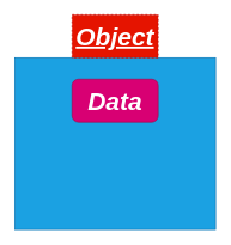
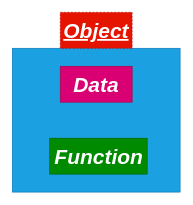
- <mxCell id="3" value="&lt;b&gt;&lt;i&gt;&lt;font style=&quot;font-size: 35px;&quot;&gt;Data&lt;/font&gt;&lt;/i&gt;&lt;/b&gt;" style="whiteSpace=wrap;html=1;fillColor=#d80073;fontColor=#ffffff;strokeColor=#A50040;rounded=1;" vertex="1" parent="1"><mxGeometry x="100" y="110" width="120" height="60" as="geometry" /></mxCell>
+ <mxCell id="3" value="&lt;b&gt;&lt;i&gt;&lt;font style=&quot;font-size: 35px;&quot;&gt;Data&lt;/font&gt;&lt;/i&gt;&lt;/b&gt;" style="rounded=0;whiteSpace=wrap;html=1;fillColor=#d80073;fontColor=#ffffff;strokeColor=#A50040;" vertex="1" parent="1"><mxGeometry x="100" y="110" width="120" height="60" as="geometry" /></mxCell>
+ <mxCell id="4" value="&lt;b&gt;&lt;i&gt;&lt;font style=&quot;font-size: 35px;&quot;&gt;Function&lt;/font&gt;&lt;/i&gt;&lt;/b&gt;" style="rounded=0;whiteSpace=wrap;html=1;fillColor=#008a00;fontColor=#ffffff;strokeColor=#005700;" vertex="1" parent="1"><mxGeometry x="82.5" y="230" width="162.5" height="60" as="geometry" /></mxCell>
